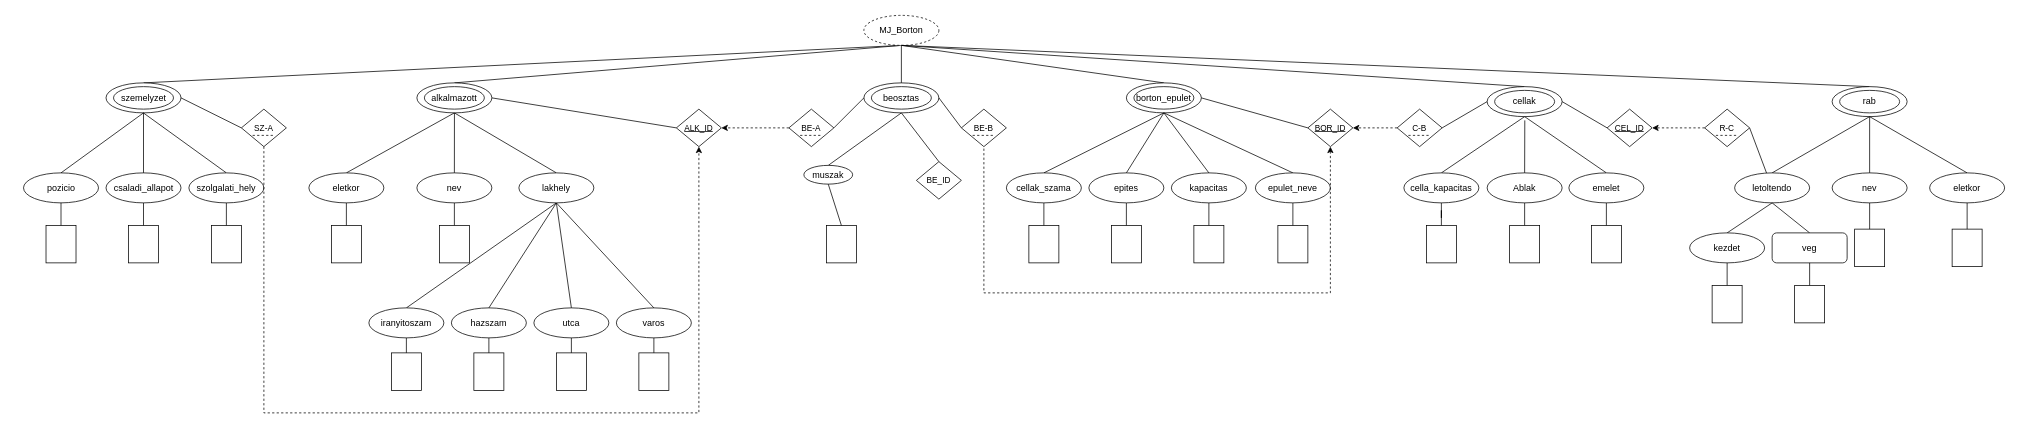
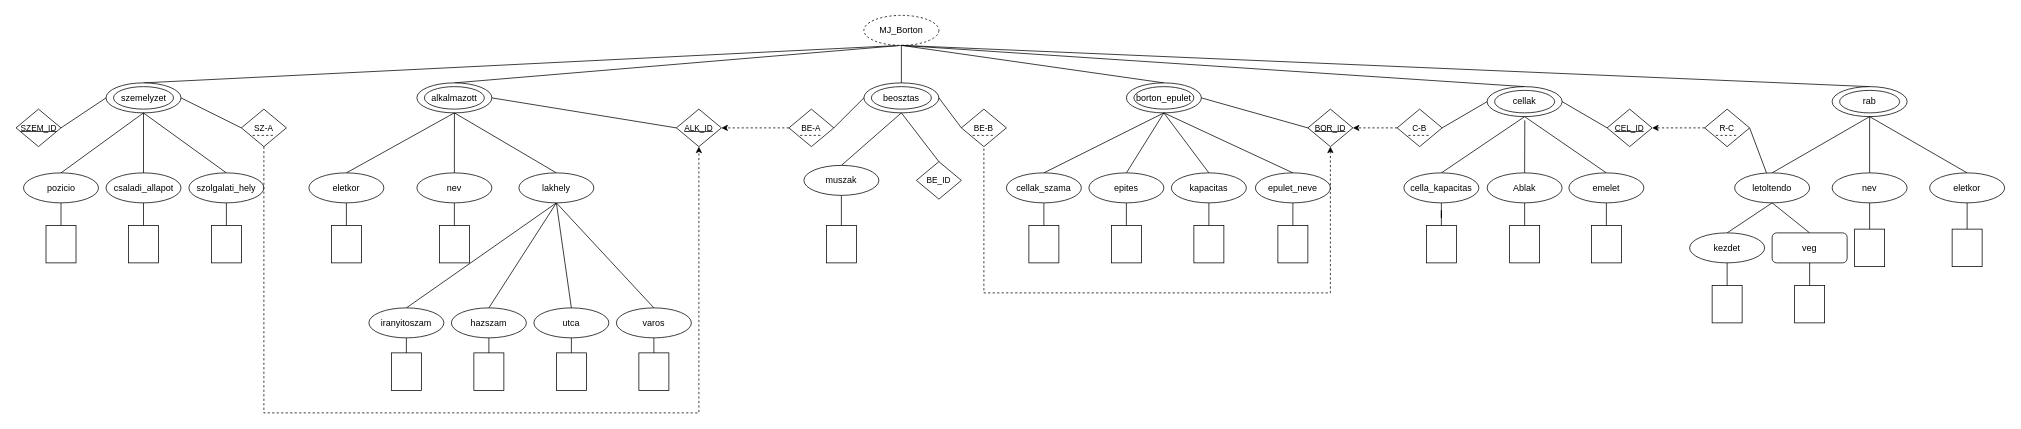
+ <mxCell id="25" style="edgeStyle=none;rounded=0;orthogonalLoop=1;jettySize=auto;html=1;exitX=1;exitY=0.5;exitDx=0;exitDy=0;entryX=0;entryY=0.5;entryDx=0;entryDy=0;fontSize=7;endArrow=none;endFill=0;" parent="1" source="26" target="15" edge="1"><mxGeometry relative="1" as="geometry"><mxPoint x="120.52" y="130" as="targetPoint" /></mxGeometry></mxCell>
+ <mxCell id="26" value="&lt;font style=&quot;font-size: 11px;&quot;&gt;&lt;u&gt;SZEM_ID&lt;/u&gt;&lt;/font&gt;" style="rhombus;whiteSpace=wrap;html=1;fillStyle=auto;fontSize=7;fillColor=none;" parent="1" vertex="1"><mxGeometry x="20.52" y="145" width="60" height="50" as="geometry" /></mxCell>
- <mxCell id="112" value="muszak" style="ellipse;whiteSpace=wrap;html=1;fillStyle=auto;" parent="1" vertex="1"><mxGeometry x="1071" y="220" width="65" height="25" as="geometry" /></mxCell>
+ <mxCell id="112" value="muszak" style="ellipse;whiteSpace=wrap;html=1;fillStyle=auto;" parent="1" vertex="1"><mxGeometry x="1071" y="220" width="100" height="40" as="geometry" /></mxCell>
